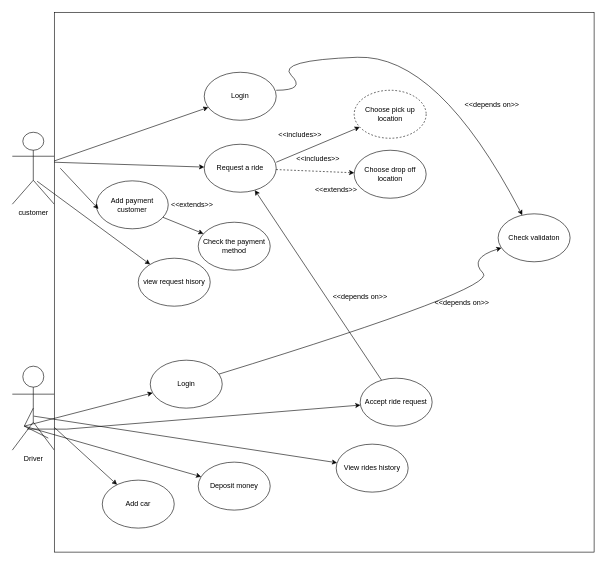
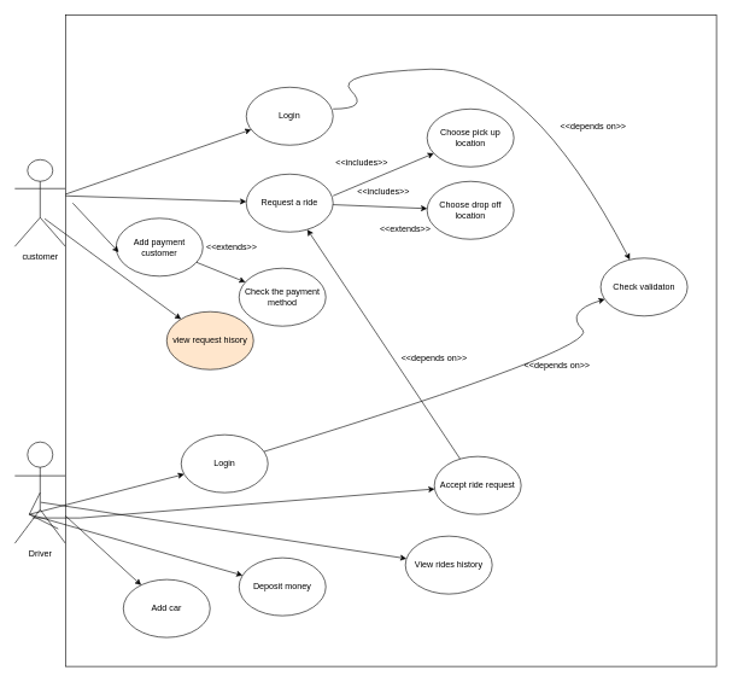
- <mxCell id="11" value="Choose pick up location" style="ellipse;whiteSpace=wrap;html=1;dashed=1;" vertex="1" parent="1"><mxGeometry x="590" y="150" width="120" height="80" as="geometry" /></mxCell>
+ <mxCell id="11" value="Choose pick up location" style="ellipse;whiteSpace=wrap;html=1;" vertex="1" parent="1"><mxGeometry x="590" y="150" width="120" height="80" as="geometry" /></mxCell>
- <mxCell id="14" value="" style="endArrow=classic;html=1;rounded=0;dashed=1;" edge="1" parent="1" source="6" target="12"><mxGeometry width="50" height="50" relative="1" as="geometry"><mxPoint x="490" y="300" as="sourcePoint" /><mxPoint x="540" y="250" as="targetPoint" /></mxGeometry></mxCell>
+ <mxCell id="14" value="" style="endArrow=classic;html=1;rounded=0;" edge="1" parent="1" source="6" target="12"><mxGeometry width="50" height="50" relative="1" as="geometry"><mxPoint x="490" y="300" as="sourcePoint" /><mxPoint x="540" y="250" as="targetPoint" /></mxGeometry></mxCell>
- <mxCell id="31" value="view request hisory" style="ellipse;whiteSpace=wrap;html=1;" vertex="1" parent="1"><mxGeometry x="230" y="430" width="120" height="80" as="geometry" /></mxCell>
+ <mxCell id="31" value="view request hisory" style="ellipse;whiteSpace=wrap;html=1;fillColor=#ffe6cc;" vertex="1" parent="1"><mxGeometry x="230" y="430" width="120" height="80" as="geometry" /></mxCell>
